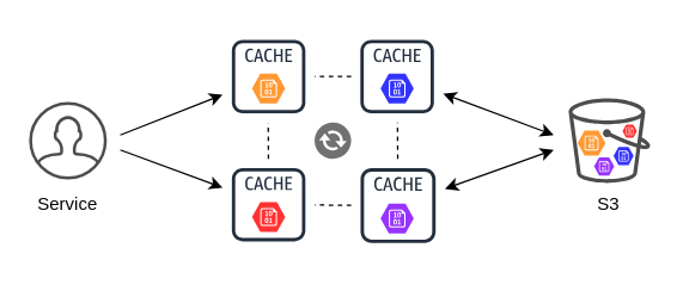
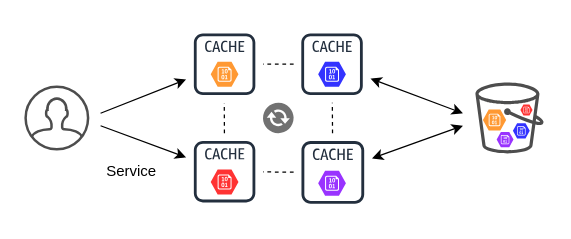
- <mxCell id="16" value="Service" style="text;html=1;strokeColor=none;fillColor=none;align=center;verticalAlign=middle;whiteSpace=wrap;rounded=0;" vertex="1" parent="1"><mxGeometry x="25" y="127.38" width="40" height="20" as="geometry" /></mxCell>
+ <mxCell id="16" value="Service" style="text;html=1;strokeColor=none;fillColor=none;align=center;verticalAlign=middle;whiteSpace=wrap;rounded=0;" vertex="1" parent="1"><mxGeometry x="85" y="127.38" width="40" height="20" as="geometry" /></mxCell>
- <mxCell id="22" value="S3" style="text;html=1;strokeColor=none;fillColor=none;align=center;verticalAlign=middle;whiteSpace=wrap;rounded=0;" vertex="1" parent="1"><mxGeometry x="387.28" y="127.38" width="40" height="20" as="geometry" /></mxCell>
